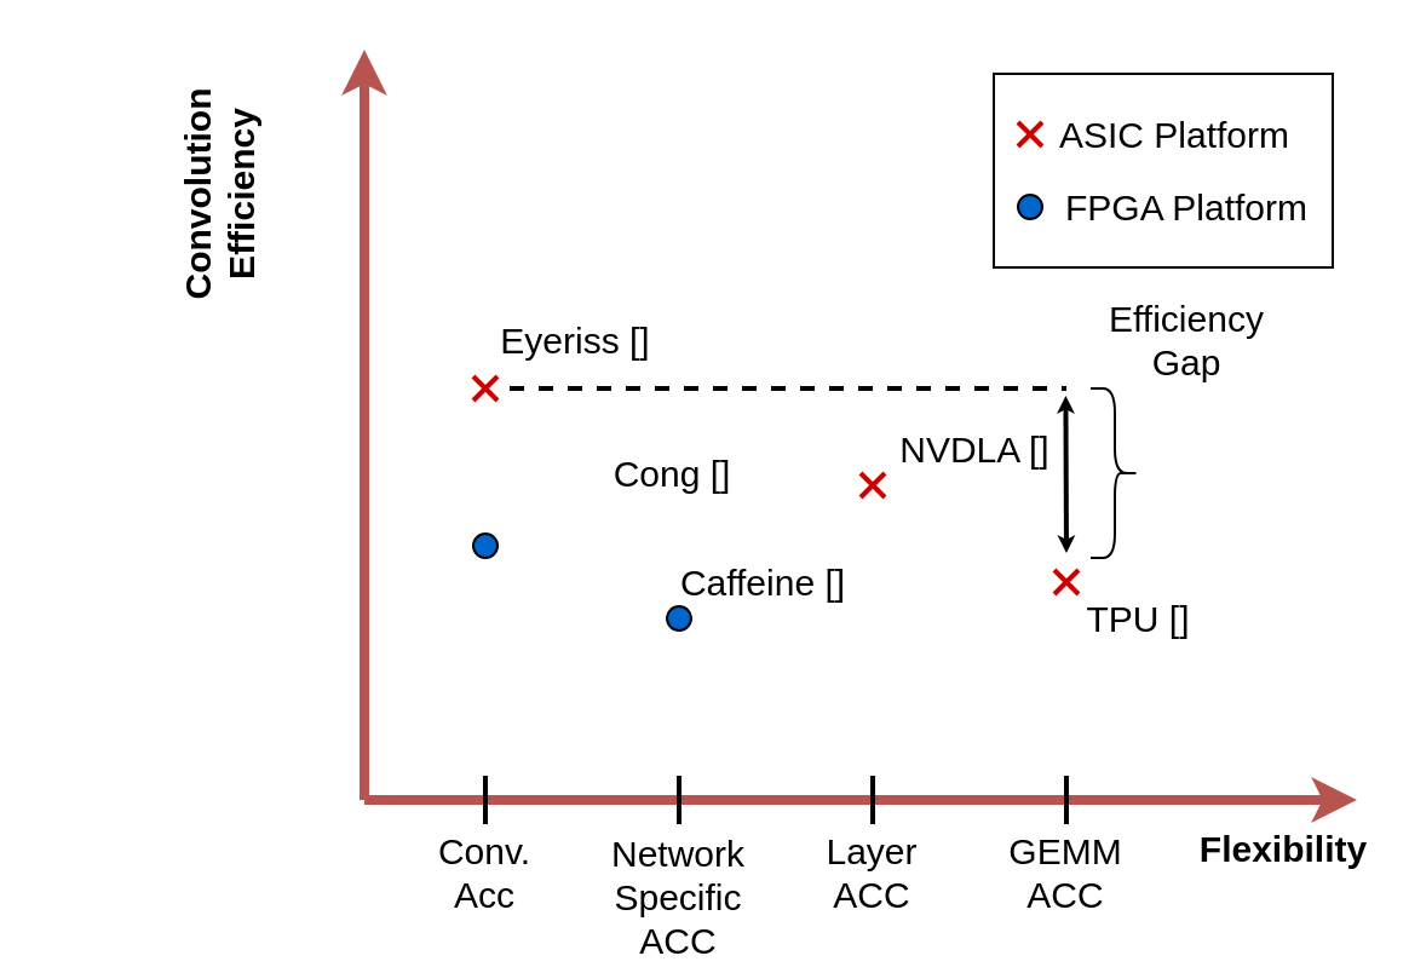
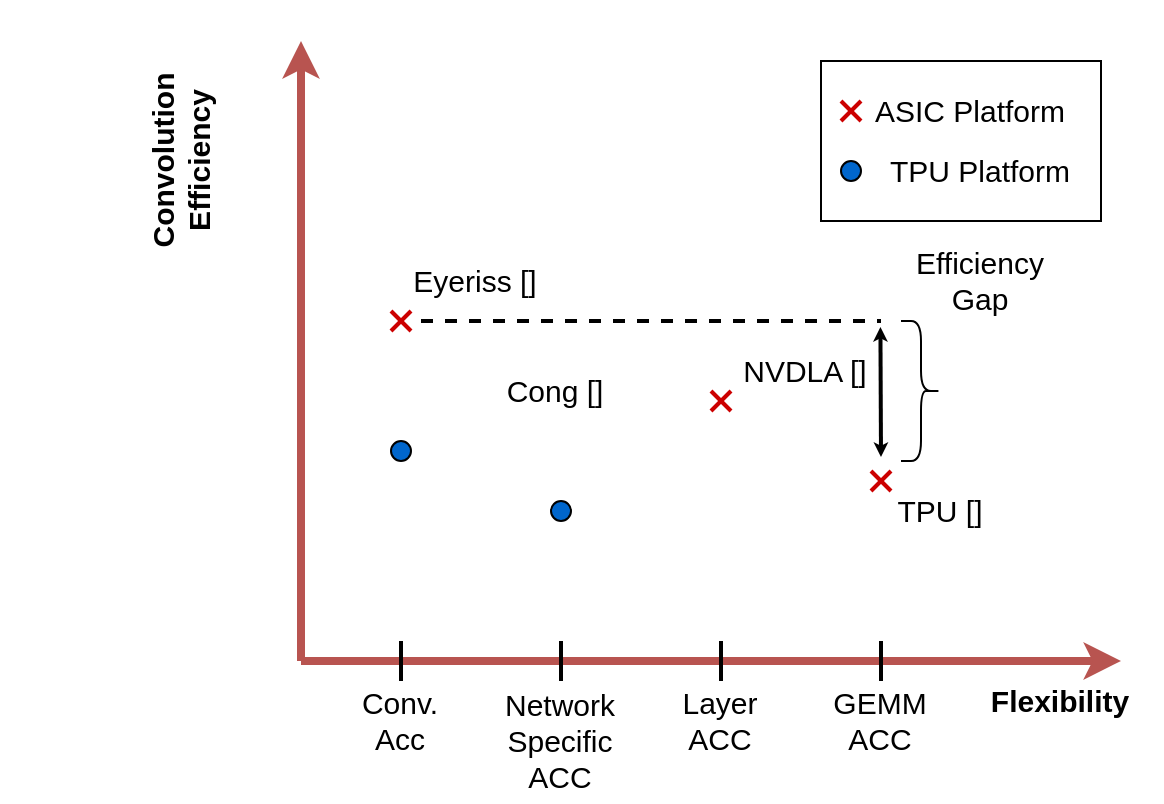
- <mxCell id="29" value="FPGA Platform" style="text;html=1;strokeColor=none;fillColor=none;align=center;verticalAlign=middle;whiteSpace=wrap;rounded=0;fontSize=15;" parent="1" vertex="1"><mxGeometry x="435" y="75" width="110" height="20" as="geometry" /></mxCell>
+ <mxCell id="29" value="TPU Platform" style="text;html=1;strokeColor=none;fillColor=none;align=center;verticalAlign=middle;whiteSpace=wrap;rounded=0;fontSize=15;" parent="1" vertex="1"><mxGeometry x="435" y="75" width="110" height="20" as="geometry" /></mxCell>
- <mxCell id="14" value="Caffeine []" style="text;html=1;strokeColor=none;fillColor=none;align=center;verticalAlign=middle;whiteSpace=wrap;rounded=0;fontSize=15;" parent="1" vertex="1"><mxGeometry x="275" y="230" width="80" height="20" as="geometry" /></mxCell>
